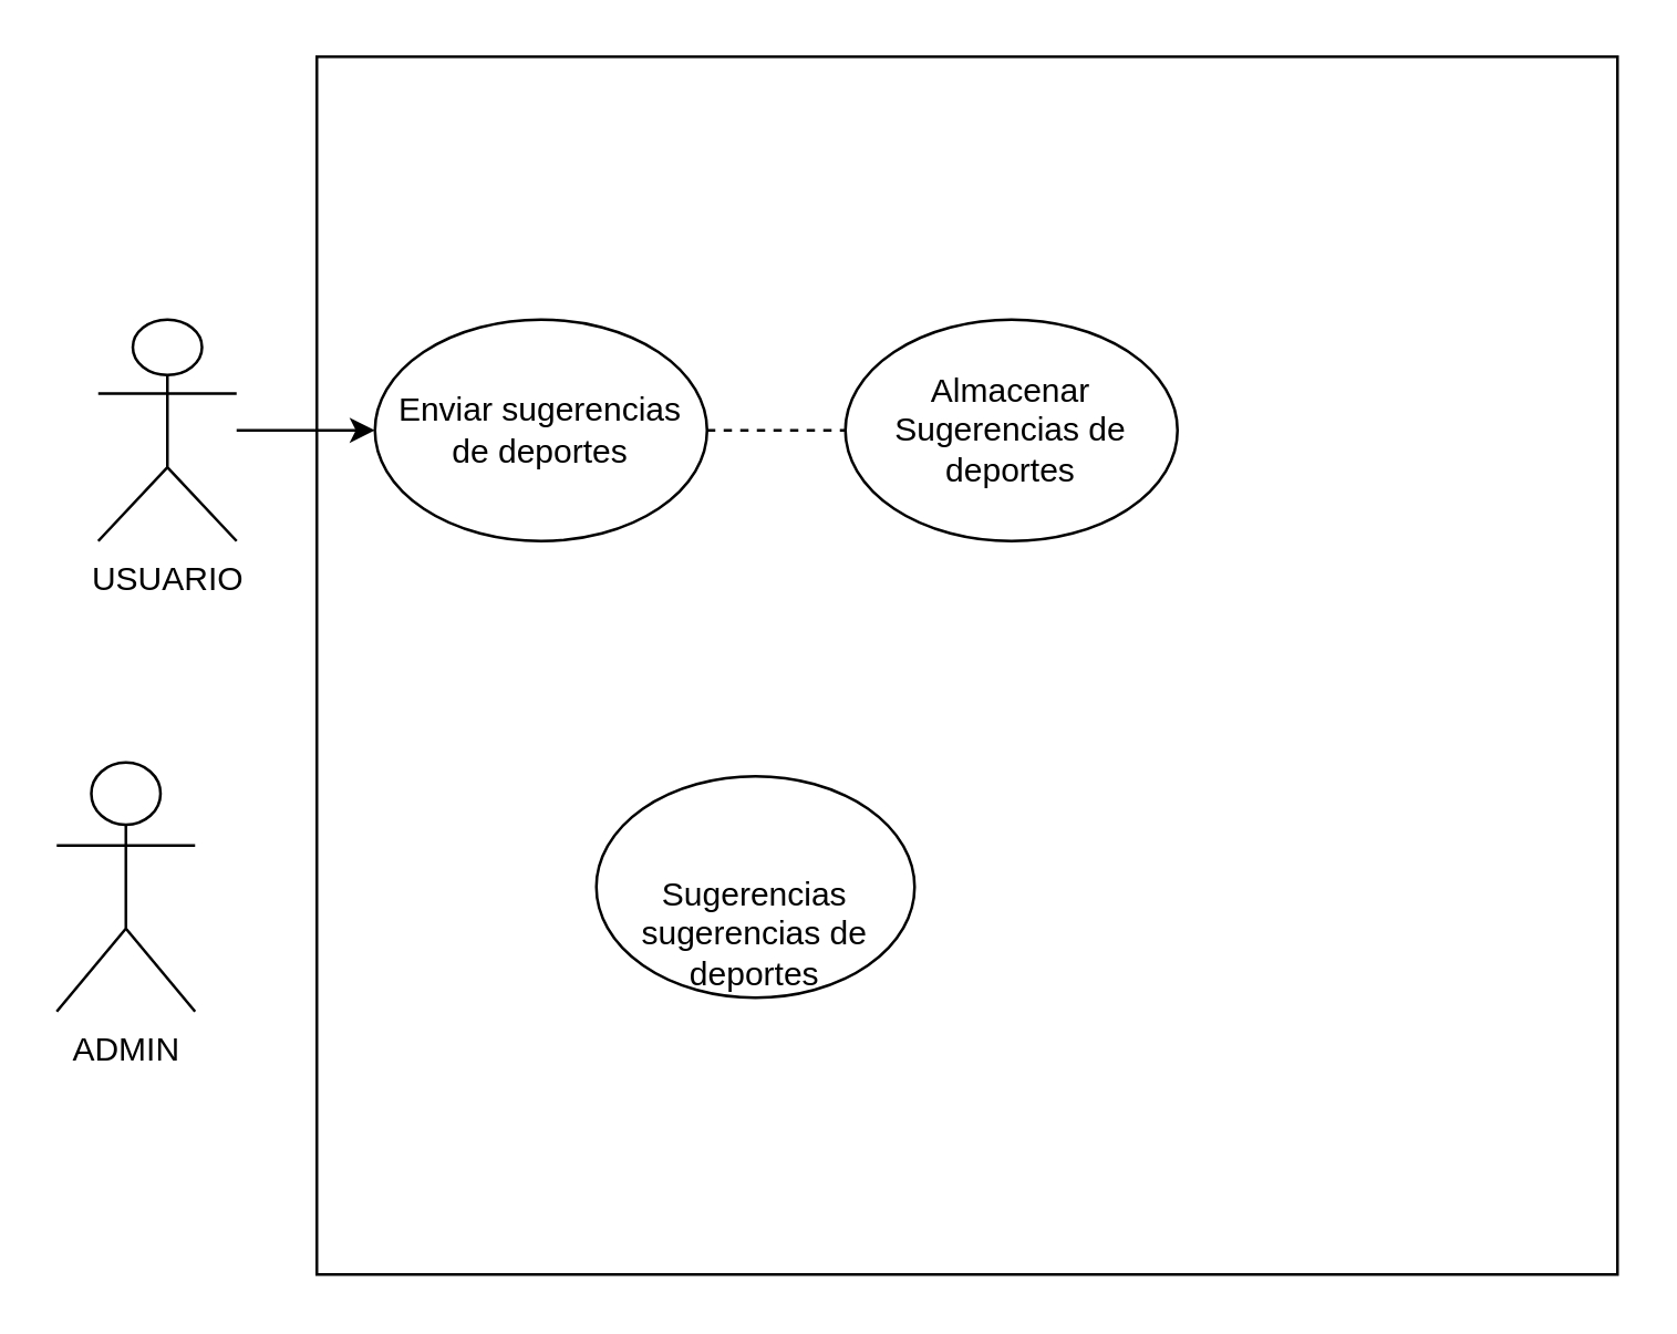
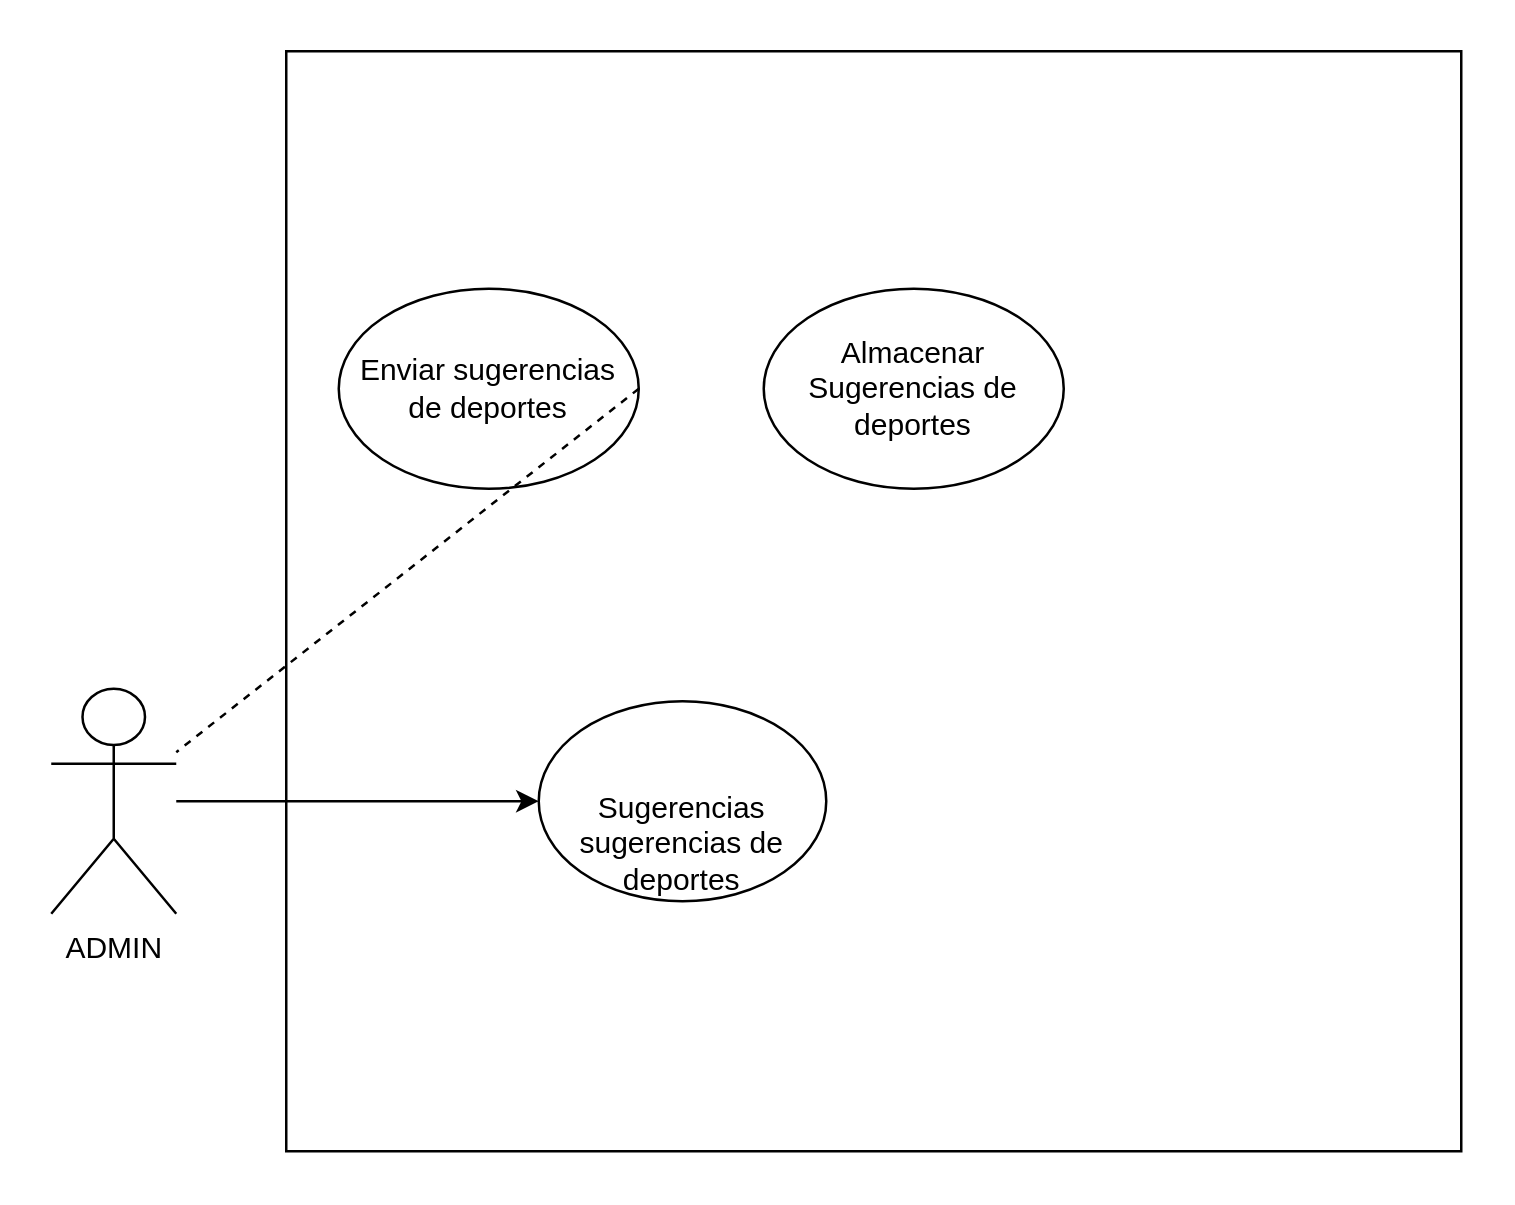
- <mxCell id="3" value="USUARIO&lt;div&gt;&lt;br&gt;&lt;/div&gt;" style="shape=umlActor;verticalLabelPosition=bottom;verticalAlign=top;html=1;outlineConnect=0;" vertex="1" parent="1"><mxGeometry x="35" y="115" width="50" height="80" as="geometry" /></mxCell>
- <mxCell id="4" value="" style="endArrow=classic;html=1;rounded=0;entryX=0;entryY=0.5;entryDx=0;entryDy=0;" edge="1" parent="1" source="3" target="5"><mxGeometry width="50" height="50" relative="1" as="geometry"><mxPoint x="115" y="185" as="sourcePoint" /><mxPoint x="165" y="155" as="targetPoint" /></mxGeometry></mxCell>
- <mxCell id="7" value="" style="endArrow=none;dashed=1;html=1;rounded=0;exitX=1;exitY=0.5;exitDx=0;exitDy=0;entryX=0;entryY=0.5;entryDx=0;entryDy=0;" edge="1" parent="1" source="5" target="6"><mxGeometry width="50" height="50" relative="1" as="geometry"><mxPoint x="275" y="235" as="sourcePoint" /><mxPoint x="325" y="185" as="targetPoint" /></mxGeometry></mxCell>
+ <mxCell id="7" value="" style="endArrow=none;dashed=1;html=1;rounded=0;exitX=1;exitY=0.5;exitDx=0;exitDy=0;" edge="1" parent="1" source="5" target="9"><mxGeometry width="50" height="50" relative="1" as="geometry"><mxPoint x="275" y="235" as="sourcePoint" /><mxPoint x="325" y="185" as="targetPoint" /></mxGeometry></mxCell>
+ <mxCell id="8" value="" style="edgeStyle=orthogonalEdgeStyle;rounded=0;orthogonalLoop=1;jettySize=auto;html=1;" edge="1" parent="1" source="9" target="10"><mxGeometry relative="1" as="geometry" /></mxCell>
